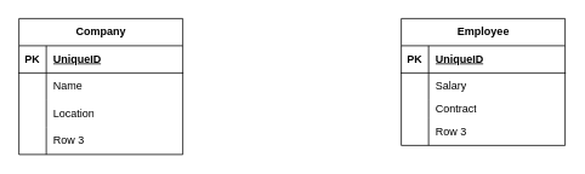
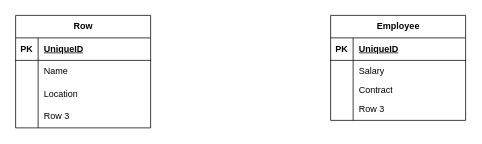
- <mxCell id="2" value="Company" style="shape=table;startSize=30;container=1;collapsible=1;childLayout=tableLayout;fixedRows=1;rowLines=0;fontStyle=1;align=center;resizeLast=1;html=1;" vertex="1" parent="1"><mxGeometry x="20" y="20" width="180" height="150" as="geometry" /></mxCell>
+ <mxCell id="2" value="Row" style="shape=table;startSize=30;container=1;collapsible=1;childLayout=tableLayout;fixedRows=1;rowLines=0;fontStyle=1;align=center;resizeLast=1;html=1;" vertex="1" parent="1"><mxGeometry x="20" y="20" width="180" height="150" as="geometry" /></mxCell>
